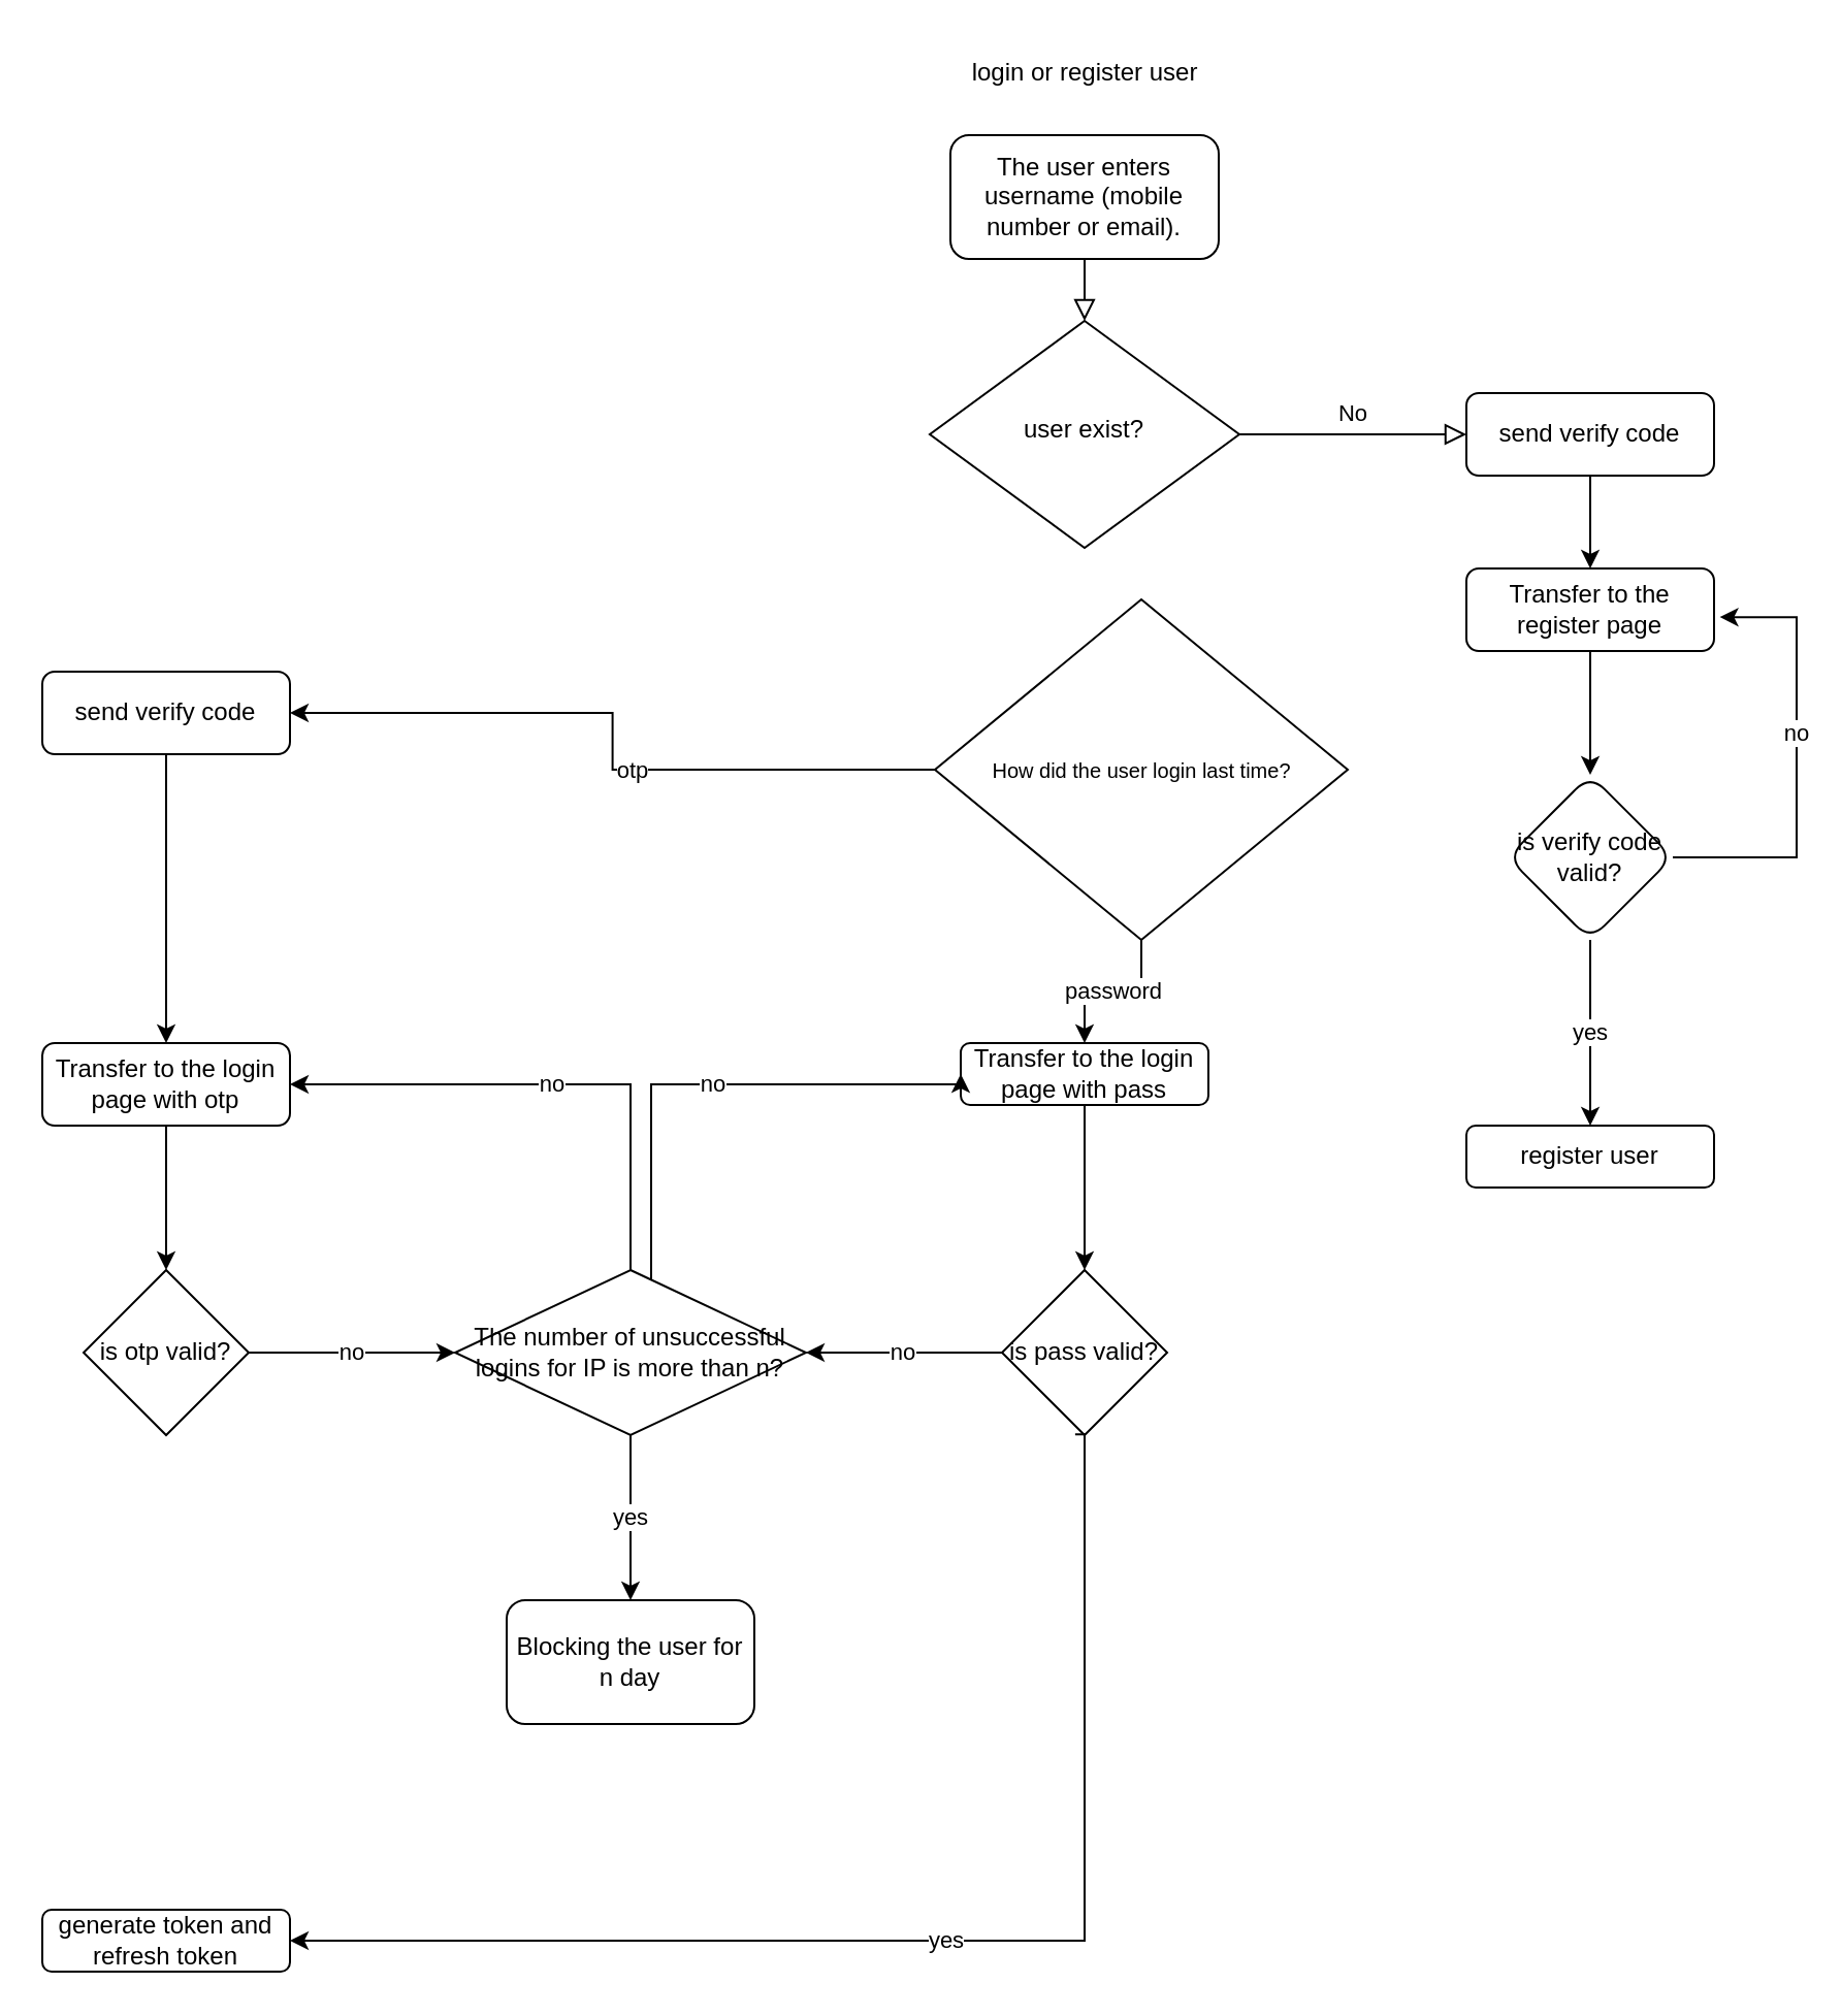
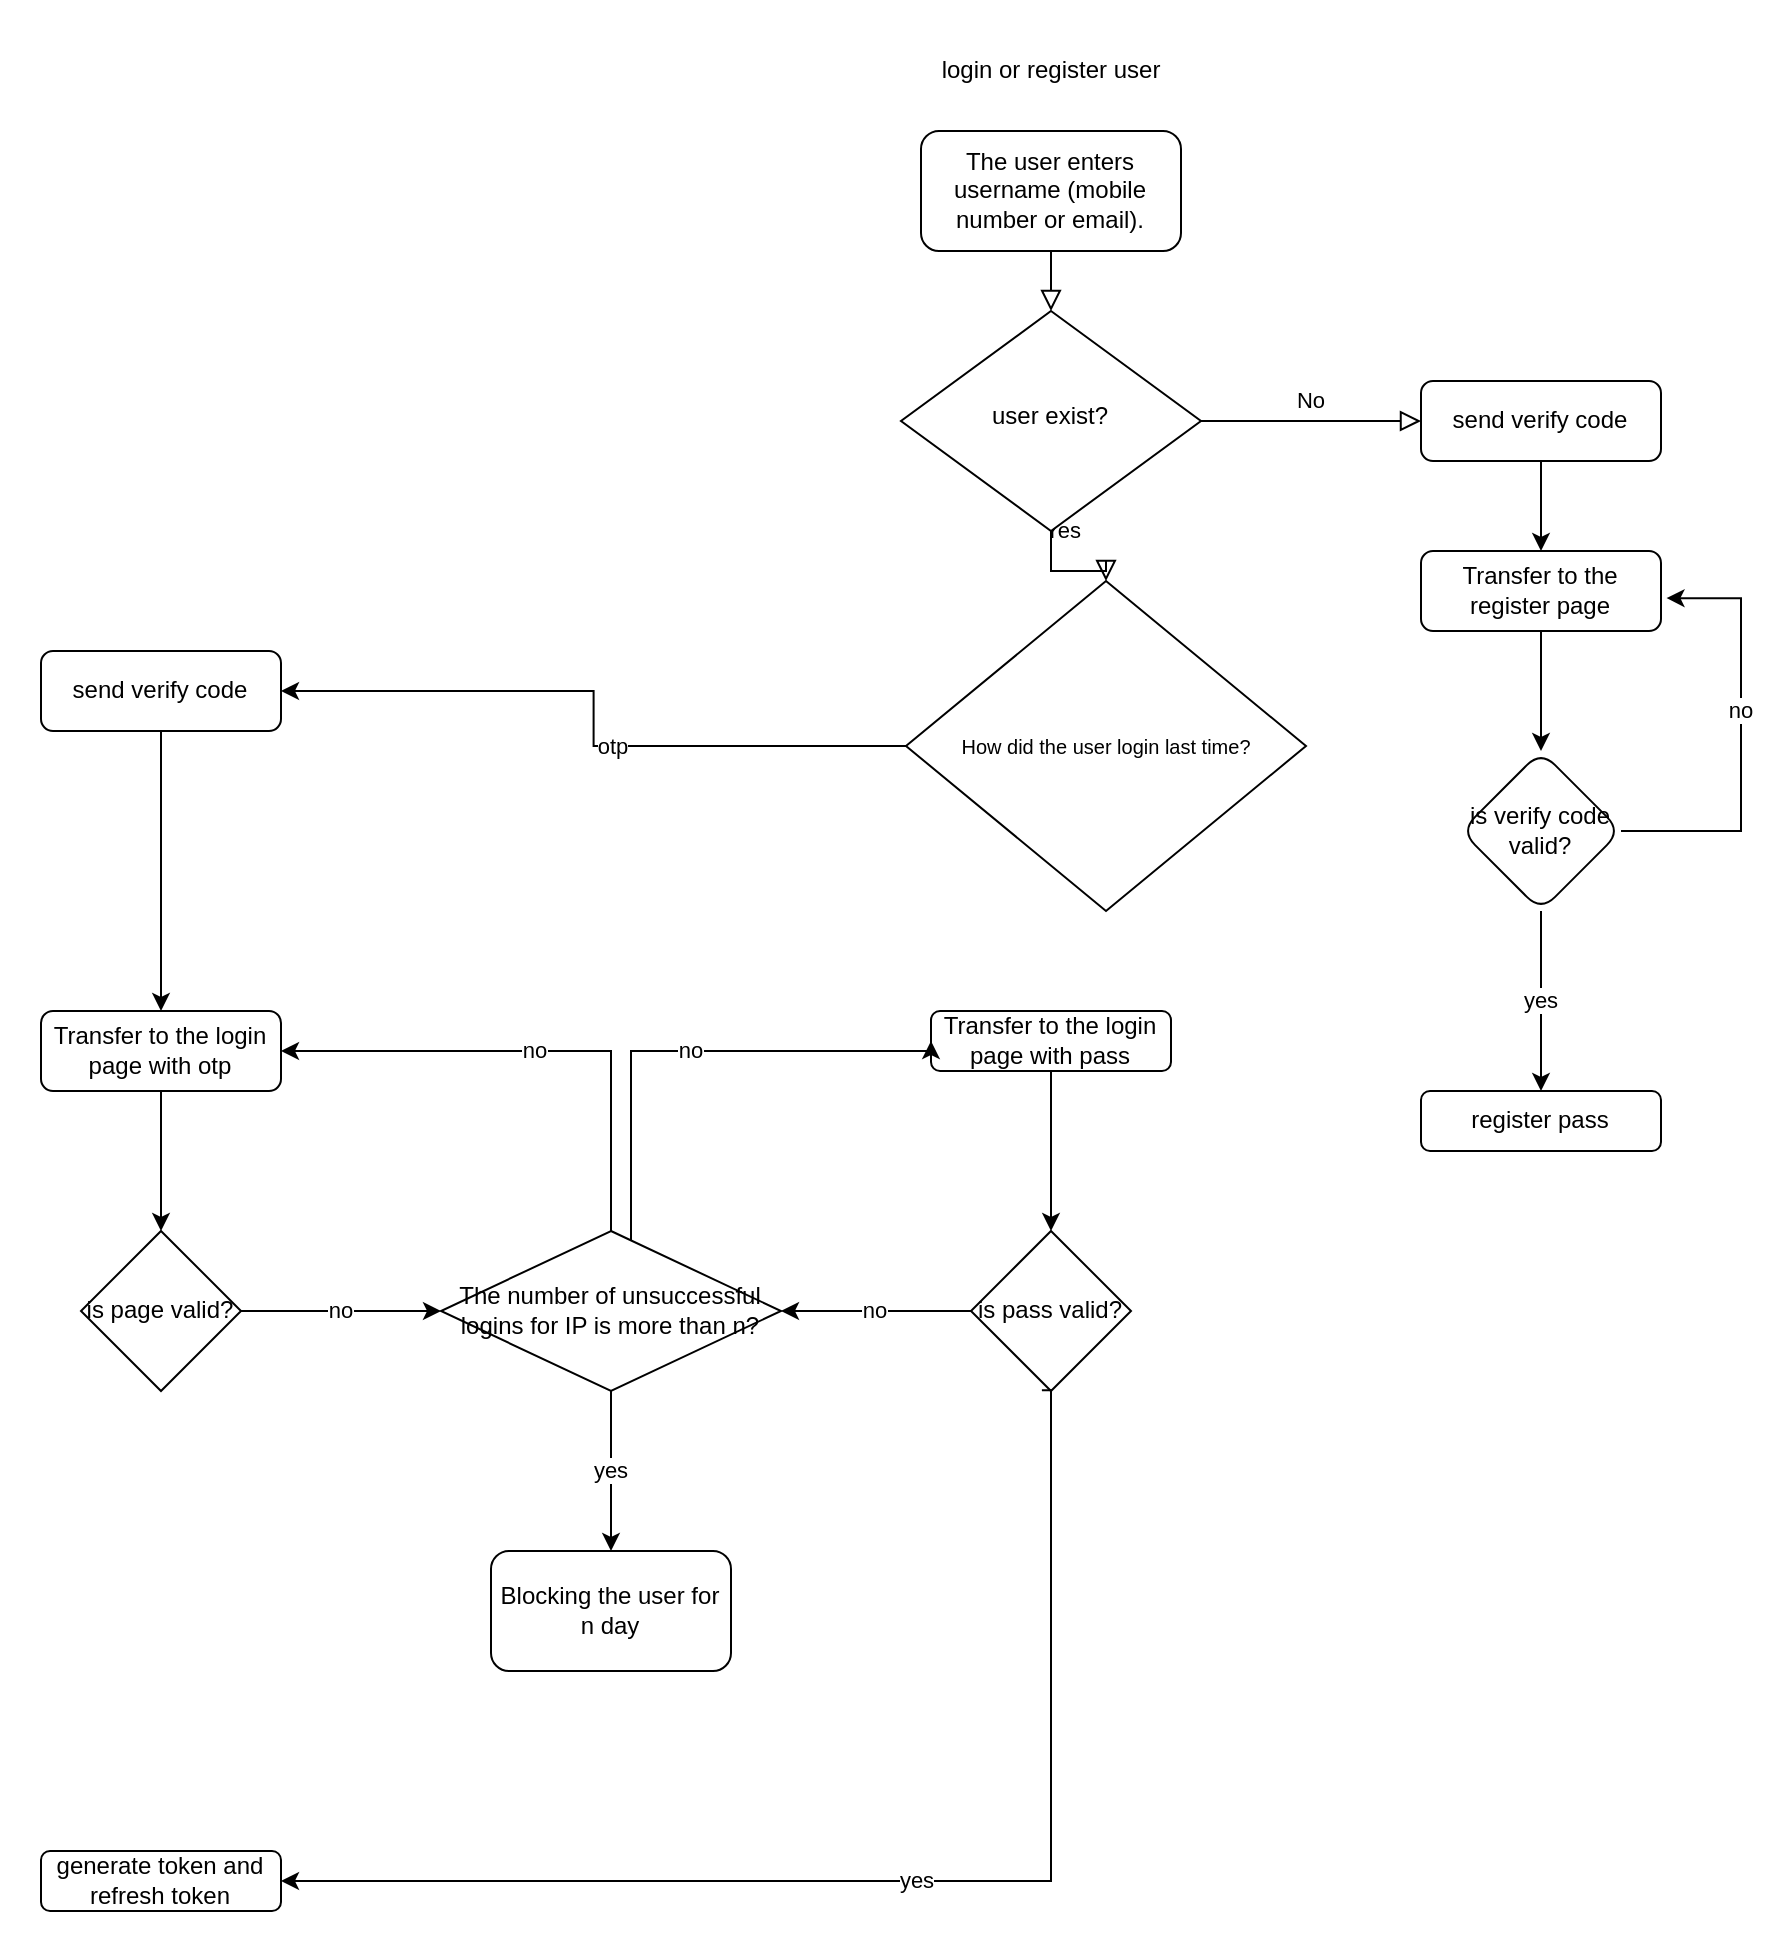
+ <mxCell id="4" value="Yes" style="rounded=0;html=1;jettySize=auto;orthogonalLoop=1;fontSize=11;endArrow=block;endFill=0;endSize=8;strokeWidth=1;shadow=0;labelBackgroundColor=none;edgeStyle=orthogonalEdgeStyle;" parent="1" source="6" target="13" edge="1"><mxGeometry y="20" relative="1" as="geometry"><mxPoint as="offset" /><mxPoint x="460" y="305" as="targetPoint" /></mxGeometry></mxCell>
- <mxCell id="12" value="password" style="edgeStyle=orthogonalEdgeStyle;rounded=0;orthogonalLoop=1;jettySize=auto;html=1;" parent="1" source="13" target="16" edge="1"><mxGeometry relative="1" as="geometry" /></mxCell>
- <mxCell id="26" value="register user" style="whiteSpace=wrap;html=1;rounded=1;glass=0;strokeWidth=1;shadow=0;" parent="1" vertex="1"><mxGeometry x="710" y="545" width="120" height="30" as="geometry" /></mxCell>
+ <mxCell id="26" value="register pass" style="whiteSpace=wrap;html=1;rounded=1;glass=0;strokeWidth=1;shadow=0;" parent="1" vertex="1"><mxGeometry x="710" y="545" width="120" height="30" as="geometry" /></mxCell>
- <mxCell id="20" value="is otp valid?" style="rhombus;whiteSpace=wrap;html=1;" parent="1" vertex="1"><mxGeometry x="40" y="615" width="80" height="80" as="geometry" /></mxCell>
+ <mxCell id="20" value="is page valid?" style="rhombus;whiteSpace=wrap;html=1;" parent="1" vertex="1"><mxGeometry x="40" y="615" width="80" height="80" as="geometry" /></mxCell>
